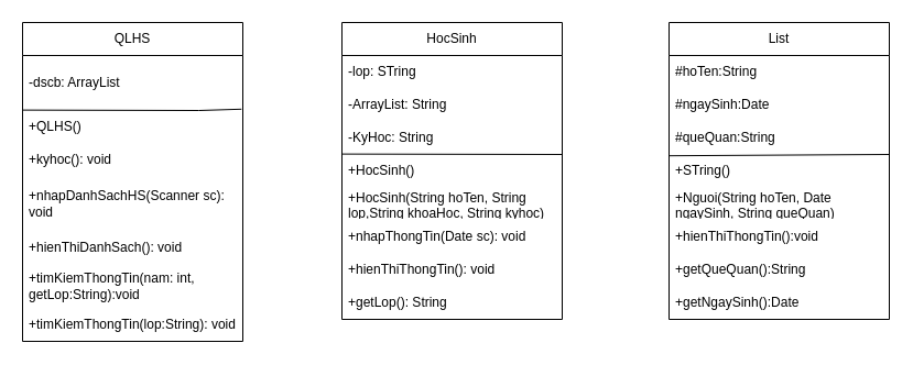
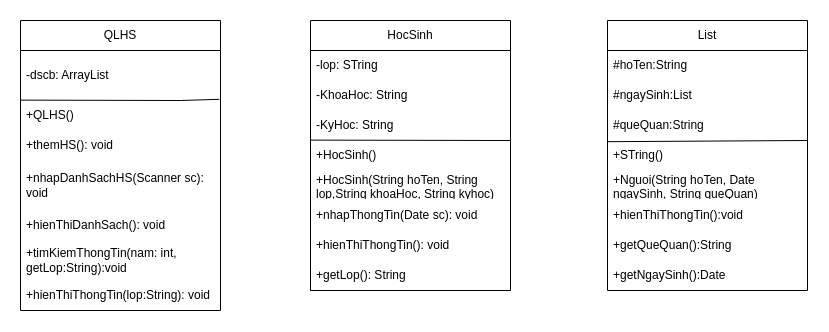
- <mxCell id="14" value="&lt;font style=&quot;vertical-align: inherit;&quot;&gt;&lt;font style=&quot;vertical-align: inherit;&quot;&gt;-ArrayList: String&lt;/font&gt;&lt;/font&gt;" style="text;strokeColor=none;fillColor=none;align=left;verticalAlign=middle;spacingLeft=4;spacingRight=4;overflow=hidden;points=[[0,0.5],[1,0.5]];portConstraint=eastwest;rotatable=0;whiteSpace=wrap;html=1;" vertex="1" parent="12"><mxGeometry y="60" width="200" height="30" as="geometry" /></mxCell>
+ <mxCell id="14" value="&lt;font style=&quot;vertical-align: inherit;&quot;&gt;&lt;font style=&quot;vertical-align: inherit;&quot;&gt;-KhoaHoc: String&lt;/font&gt;&lt;/font&gt;" style="text;strokeColor=none;fillColor=none;align=left;verticalAlign=middle;spacingLeft=4;spacingRight=4;overflow=hidden;points=[[0,0.5],[1,0.5]];portConstraint=eastwest;rotatable=0;whiteSpace=wrap;html=1;" vertex="1" parent="12"><mxGeometry y="60" width="200" height="30" as="geometry" /></mxCell>
- <mxCell id="24" value="#ngaySinh:Date" style="text;strokeColor=none;fillColor=none;align=left;verticalAlign=middle;spacingLeft=4;spacingRight=4;overflow=hidden;points=[[0,0.5],[1,0.5]];portConstraint=eastwest;rotatable=0;whiteSpace=wrap;html=1;" vertex="1" parent="22"><mxGeometry y="60" width="200" height="30" as="geometry" /></mxCell>
+ <mxCell id="24" value="#ngaySinh:List" style="text;strokeColor=none;fillColor=none;align=left;verticalAlign=middle;spacingLeft=4;spacingRight=4;overflow=hidden;points=[[0,0.5],[1,0.5]];portConstraint=eastwest;rotatable=0;whiteSpace=wrap;html=1;" vertex="1" parent="22"><mxGeometry y="60" width="200" height="30" as="geometry" /></mxCell>
- <mxCell id="7" value="&lt;font style=&quot;vertical-align: inherit;&quot;&gt;&lt;font style=&quot;vertical-align: inherit;&quot;&gt;+kyhoc(): void&lt;/font&gt;&lt;/font&gt;" style="text;strokeColor=none;fillColor=none;align=left;verticalAlign=middle;spacingLeft=4;spacingRight=4;overflow=hidden;points=[[0,0.5],[1,0.5]];portConstraint=eastwest;rotatable=0;whiteSpace=wrap;html=1;" vertex="1" parent="2"><mxGeometry y="110" width="200" height="30" as="geometry" /></mxCell>
+ <mxCell id="7" value="&lt;font style=&quot;vertical-align: inherit;&quot;&gt;&lt;font style=&quot;vertical-align: inherit;&quot;&gt;+themHS(): void&lt;/font&gt;&lt;/font&gt;" style="text;strokeColor=none;fillColor=none;align=left;verticalAlign=middle;spacingLeft=4;spacingRight=4;overflow=hidden;points=[[0,0.5],[1,0.5]];portConstraint=eastwest;rotatable=0;whiteSpace=wrap;html=1;" vertex="1" parent="2"><mxGeometry y="110" width="200" height="30" as="geometry" /></mxCell>
- <mxCell id="11" value="&lt;font style=&quot;vertical-align: inherit;&quot;&gt;&lt;font style=&quot;vertical-align: inherit;&quot;&gt;+timKiemThongTin(lop:String): void&lt;/font&gt;&lt;/font&gt;" style="text;strokeColor=none;fillColor=none;align=left;verticalAlign=middle;spacingLeft=4;spacingRight=4;overflow=hidden;points=[[0,0.5],[1,0.5]];portConstraint=eastwest;rotatable=0;whiteSpace=wrap;html=1;" vertex="1" parent="2"><mxGeometry y="260" width="200" height="30" as="geometry" /></mxCell>
+ <mxCell id="11" value="&lt;font style=&quot;vertical-align: inherit;&quot;&gt;&lt;font style=&quot;vertical-align: inherit;&quot;&gt;+hienThiThongTin(lop:String): void&lt;/font&gt;&lt;/font&gt;" style="text;strokeColor=none;fillColor=none;align=left;verticalAlign=middle;spacingLeft=4;spacingRight=4;overflow=hidden;points=[[0,0.5],[1,0.5]];portConstraint=eastwest;rotatable=0;whiteSpace=wrap;html=1;" vertex="1" parent="2"><mxGeometry y="260" width="200" height="30" as="geometry" /></mxCell>
